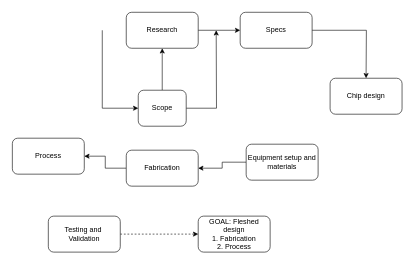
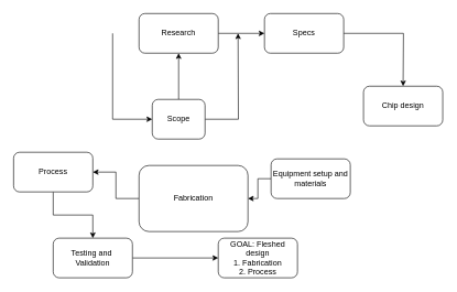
- <mxCell id="14" value="Fabrication" style="rounded=1;whiteSpace=wrap;html=1;" vertex="1" parent="1"><mxGeometry x="210" y="250" width="120" height="60" as="geometry" /></mxCell>
+ <mxCell id="14" value="Fabrication" style="rounded=1;whiteSpace=wrap;html=1;" vertex="1" parent="1"><mxGeometry x="210" y="250" width="165" height="100" as="geometry" /></mxCell>
+ <mxCell id="15" style="edgeStyle=orthogonalEdgeStyle;rounded=0;orthogonalLoop=1;jettySize=auto;html=1;exitX=0.5;exitY=1;exitDx=0;exitDy=0;" edge="1" parent="1" source="16" target="18"><mxGeometry relative="1" as="geometry" /></mxCell>
- <mxCell id="17" style="edgeStyle=orthogonalEdgeStyle;rounded=0;orthogonalLoop=1;jettySize=auto;html=1;exitX=1;exitY=0.5;exitDx=0;exitDy=0;entryX=0;entryY=0.5;entryDx=0;entryDy=0;dashed=1;" edge="1" parent="1" source="18" target="19"><mxGeometry relative="1" as="geometry" /></mxCell>
+ <mxCell id="17" style="edgeStyle=orthogonalEdgeStyle;rounded=0;orthogonalLoop=1;jettySize=auto;html=1;exitX=1;exitY=0.5;exitDx=0;exitDy=0;entryX=0;entryY=0.5;entryDx=0;entryDy=0;" edge="1" parent="1" source="18" target="19"><mxGeometry relative="1" as="geometry" /></mxCell>
